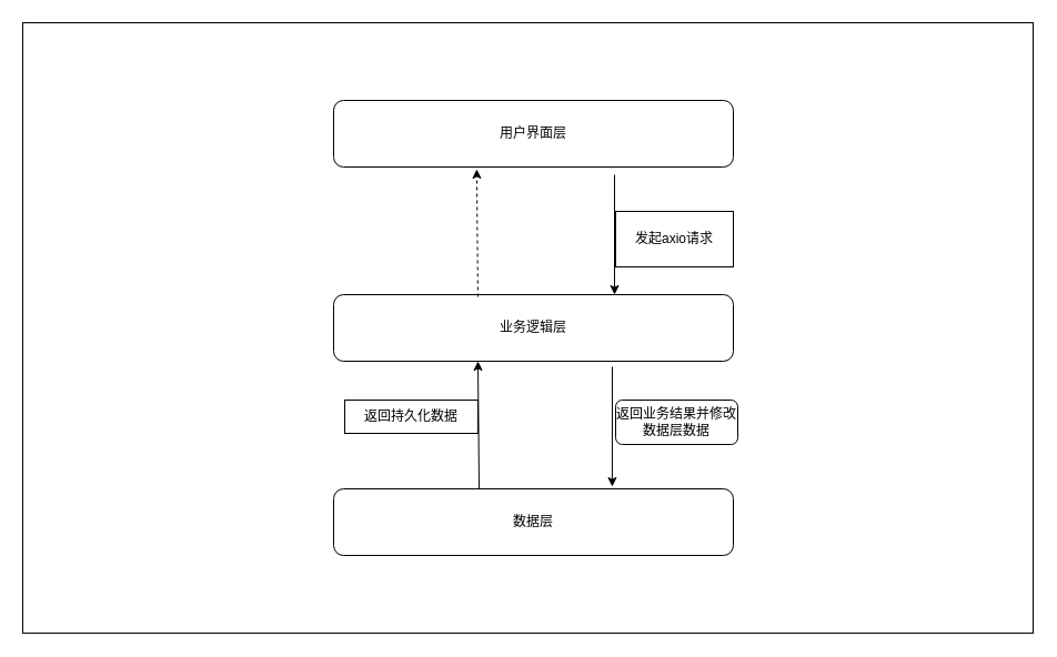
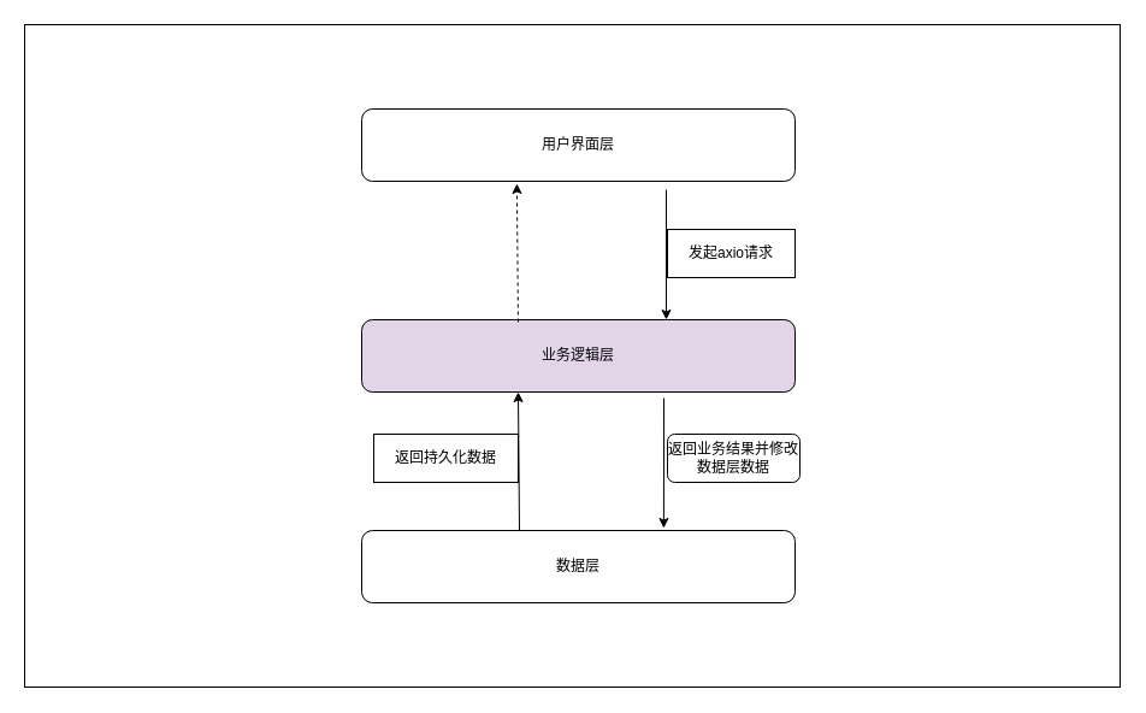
- <mxCell id="10" value="发起axio请求" style="whiteSpace=wrap;html=1;align=center;" vertex="1" parent="1"><mxGeometry x="554" y="190" width="106" height="50" as="geometry" /></mxCell>
+ <mxCell id="10" value="发起axio请求" style="whiteSpace=wrap;html=1;align=center;" vertex="1" parent="1"><mxGeometry x="554" y="190" width="106" height="40" as="geometry" /></mxCell>
- <mxCell id="4" value="业务逻辑层" style="rounded=1;whiteSpace=wrap;html=1;" vertex="1" parent="1"><mxGeometry x="300" y="265" width="360" height="60" as="geometry" /></mxCell>
+ <mxCell id="4" value="业务逻辑层" style="rounded=1;whiteSpace=wrap;html=1;fillColor=#e1d5e7;" vertex="1" parent="1"><mxGeometry x="300" y="265" width="360" height="60" as="geometry" /></mxCell>
- <mxCell id="12" value="返回持久化数据" style="whiteSpace=wrap;html=1;align=center;" vertex="1" parent="1"><mxGeometry x="310" y="360" width="120" height="30" as="geometry" /></mxCell>
+ <mxCell id="12" value="返回持久化数据" style="whiteSpace=wrap;html=1;align=center;" vertex="1" parent="1"><mxGeometry x="310" y="360" width="120" height="40" as="geometry" /></mxCell>
